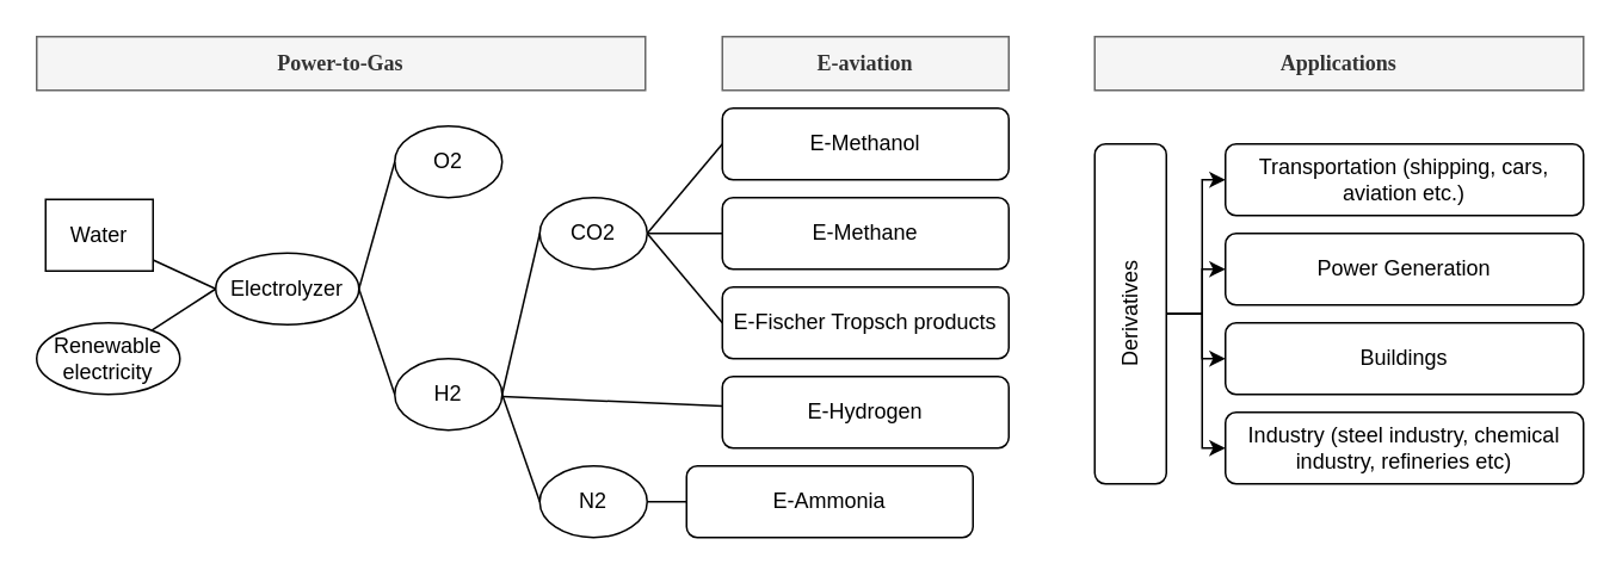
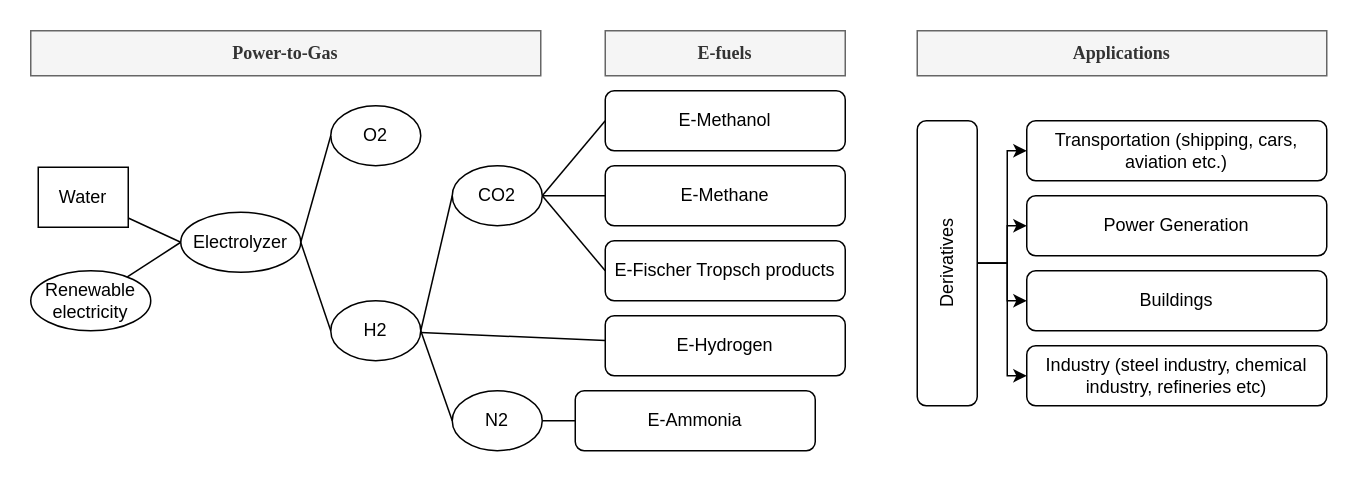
- <mxCell id="3" value="&lt;font face=&quot;Verdana&quot;&gt;E-aviation&lt;/font&gt;" style="rounded=0;whiteSpace=wrap;html=1;fontSize=12;glass=0;strokeWidth=1;shadow=0;fillColor=#f5f5f5;strokeColor=#666666;fontStyle=1;fontColor=#333333;" parent="1" vertex="1"><mxGeometry x="403" y="20" width="160" height="30" as="geometry" /></mxCell>
+ <mxCell id="3" value="&lt;font face=&quot;Verdana&quot;&gt;E-fuels&lt;/font&gt;" style="rounded=0;whiteSpace=wrap;html=1;fontSize=12;glass=0;strokeWidth=1;shadow=0;fillColor=#f5f5f5;strokeColor=#666666;fontStyle=1;fontColor=#333333;" parent="1" vertex="1"><mxGeometry x="403" y="20" width="160" height="30" as="geometry" /></mxCell>
